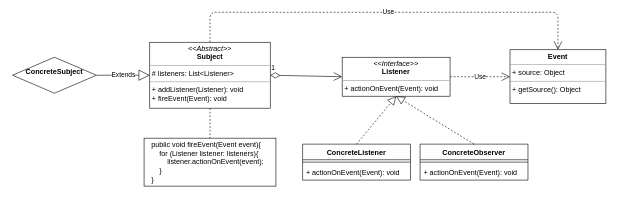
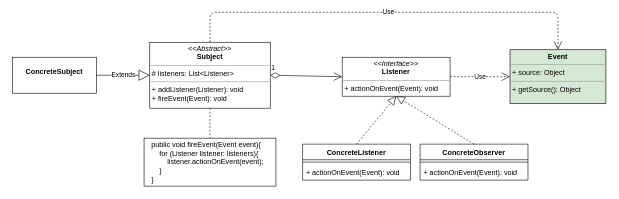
- <mxCell id="15" value="&lt;p style=&quot;margin: 0px ; margin-top: 4px ; text-align: center&quot;&gt;&lt;br&gt;&lt;b&gt;ConcreteSubject&lt;/b&gt;&lt;/p&gt;" style="rhombus;verticalAlign=top;align=left;overflow=fill;fontSize=12;fontFamily=Helvetica;html=1;" vertex="1" parent="1"><mxGeometry x="20" y="95" width="140" height="60" as="geometry" /></mxCell>
+ <mxCell id="15" value="&lt;p style=&quot;margin: 0px ; margin-top: 4px ; text-align: center&quot;&gt;&lt;br&gt;&lt;b&gt;ConcreteSubject&lt;/b&gt;&lt;/p&gt;" style="verticalAlign=top;align=left;overflow=fill;fontSize=12;fontFamily=Helvetica;html=1;" vertex="1" parent="1"><mxGeometry x="20" y="95" width="140" height="60" as="geometry" /></mxCell>
- <mxCell id="17" value="&lt;p style=&quot;margin: 0px ; margin-top: 4px ; text-align: center&quot;&gt;&lt;b&gt;Event&lt;/b&gt;&lt;/p&gt;&lt;hr size=&quot;1&quot;&gt;&lt;p style=&quot;margin: 0px ; margin-left: 4px&quot;&gt;+ source: Object&lt;/p&gt;&lt;hr size=&quot;1&quot;&gt;&lt;p style=&quot;margin: 0px ; margin-left: 4px&quot;&gt;+ getSource(): Object&lt;/p&gt;&lt;p style=&quot;margin: 0px ; margin-left: 4px&quot;&gt;&lt;br&gt;&lt;/p&gt;" style="verticalAlign=top;align=left;overflow=fill;fontSize=12;fontFamily=Helvetica;html=1;" vertex="1" parent="1"><mxGeometry x="850" y="82.5" width="160" height="90" as="geometry" /></mxCell>
+ <mxCell id="17" value="&lt;p style=&quot;margin: 0px ; margin-top: 4px ; text-align: center&quot;&gt;&lt;b&gt;Event&lt;/b&gt;&lt;/p&gt;&lt;hr size=&quot;1&quot;&gt;&lt;p style=&quot;margin: 0px ; margin-left: 4px&quot;&gt;+ source: Object&lt;/p&gt;&lt;hr size=&quot;1&quot;&gt;&lt;p style=&quot;margin: 0px ; margin-left: 4px&quot;&gt;+ getSource(): Object&lt;/p&gt;&lt;p style=&quot;margin: 0px ; margin-left: 4px&quot;&gt;&lt;br&gt;&lt;/p&gt;" style="verticalAlign=top;align=left;overflow=fill;fontSize=12;fontFamily=Helvetica;html=1;fillColor=#d5e8d4;" vertex="1" parent="1"><mxGeometry x="850" y="82.5" width="160" height="90" as="geometry" /></mxCell>
